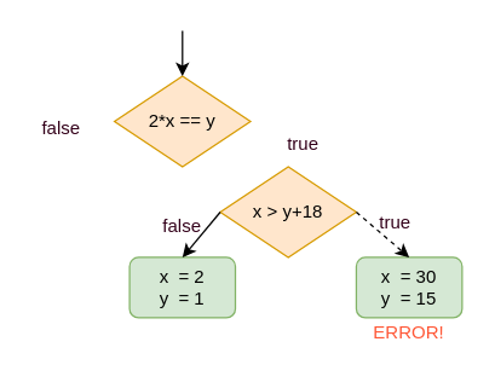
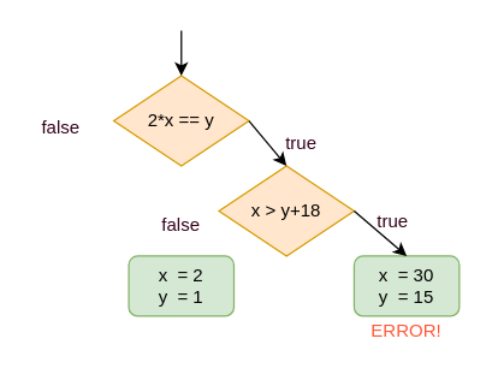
+ <mxCell id="6" value="" style="endArrow=classic;html=1;rounded=0;exitX=1;exitY=0.5;exitDx=0;exitDy=0;entryX=0.5;entryY=0;entryDx=0;entryDy=0;" edge="1" parent="1" source="2" target="5"><mxGeometry width="50" height="50" relative="1" as="geometry"><mxPoint x="215" y="100" as="sourcePoint" /><mxPoint x="265" y="50" as="targetPoint" /></mxGeometry></mxCell>
- <mxCell id="7" value="" style="endArrow=classic;html=1;rounded=0;exitX=0;exitY=0.5;exitDx=0;exitDy=0;entryX=0.5;entryY=0;entryDx=0;entryDy=0;" edge="1" parent="1" source="5" target="3"><mxGeometry width="50" height="50" relative="1" as="geometry"><mxPoint x="165" y="310" as="sourcePoint" /><mxPoint x="215" y="260" as="targetPoint" /></mxGeometry></mxCell>
- <mxCell id="8" value="" style="endArrow=classic;html=1;rounded=0;exitX=1;exitY=0.5;exitDx=0;exitDy=0;entryX=0.5;entryY=0;entryDx=0;entryDy=0;dashed=1;" edge="1" parent="1" source="5" target="4"><mxGeometry width="50" height="50" relative="1" as="geometry"><mxPoint x="305" y="130" as="sourcePoint" /><mxPoint x="355" y="80" as="targetPoint" /></mxGeometry></mxCell>
+ <mxCell id="8" value="" style="endArrow=classic;html=1;rounded=0;exitX=1;exitY=0.5;exitDx=0;exitDy=0;entryX=0.5;entryY=0;entryDx=0;entryDy=0;" edge="1" parent="1" source="5" target="4"><mxGeometry width="50" height="50" relative="1" as="geometry"><mxPoint x="305" y="130" as="sourcePoint" /><mxPoint x="355" y="80" as="targetPoint" /></mxGeometry></mxCell>
